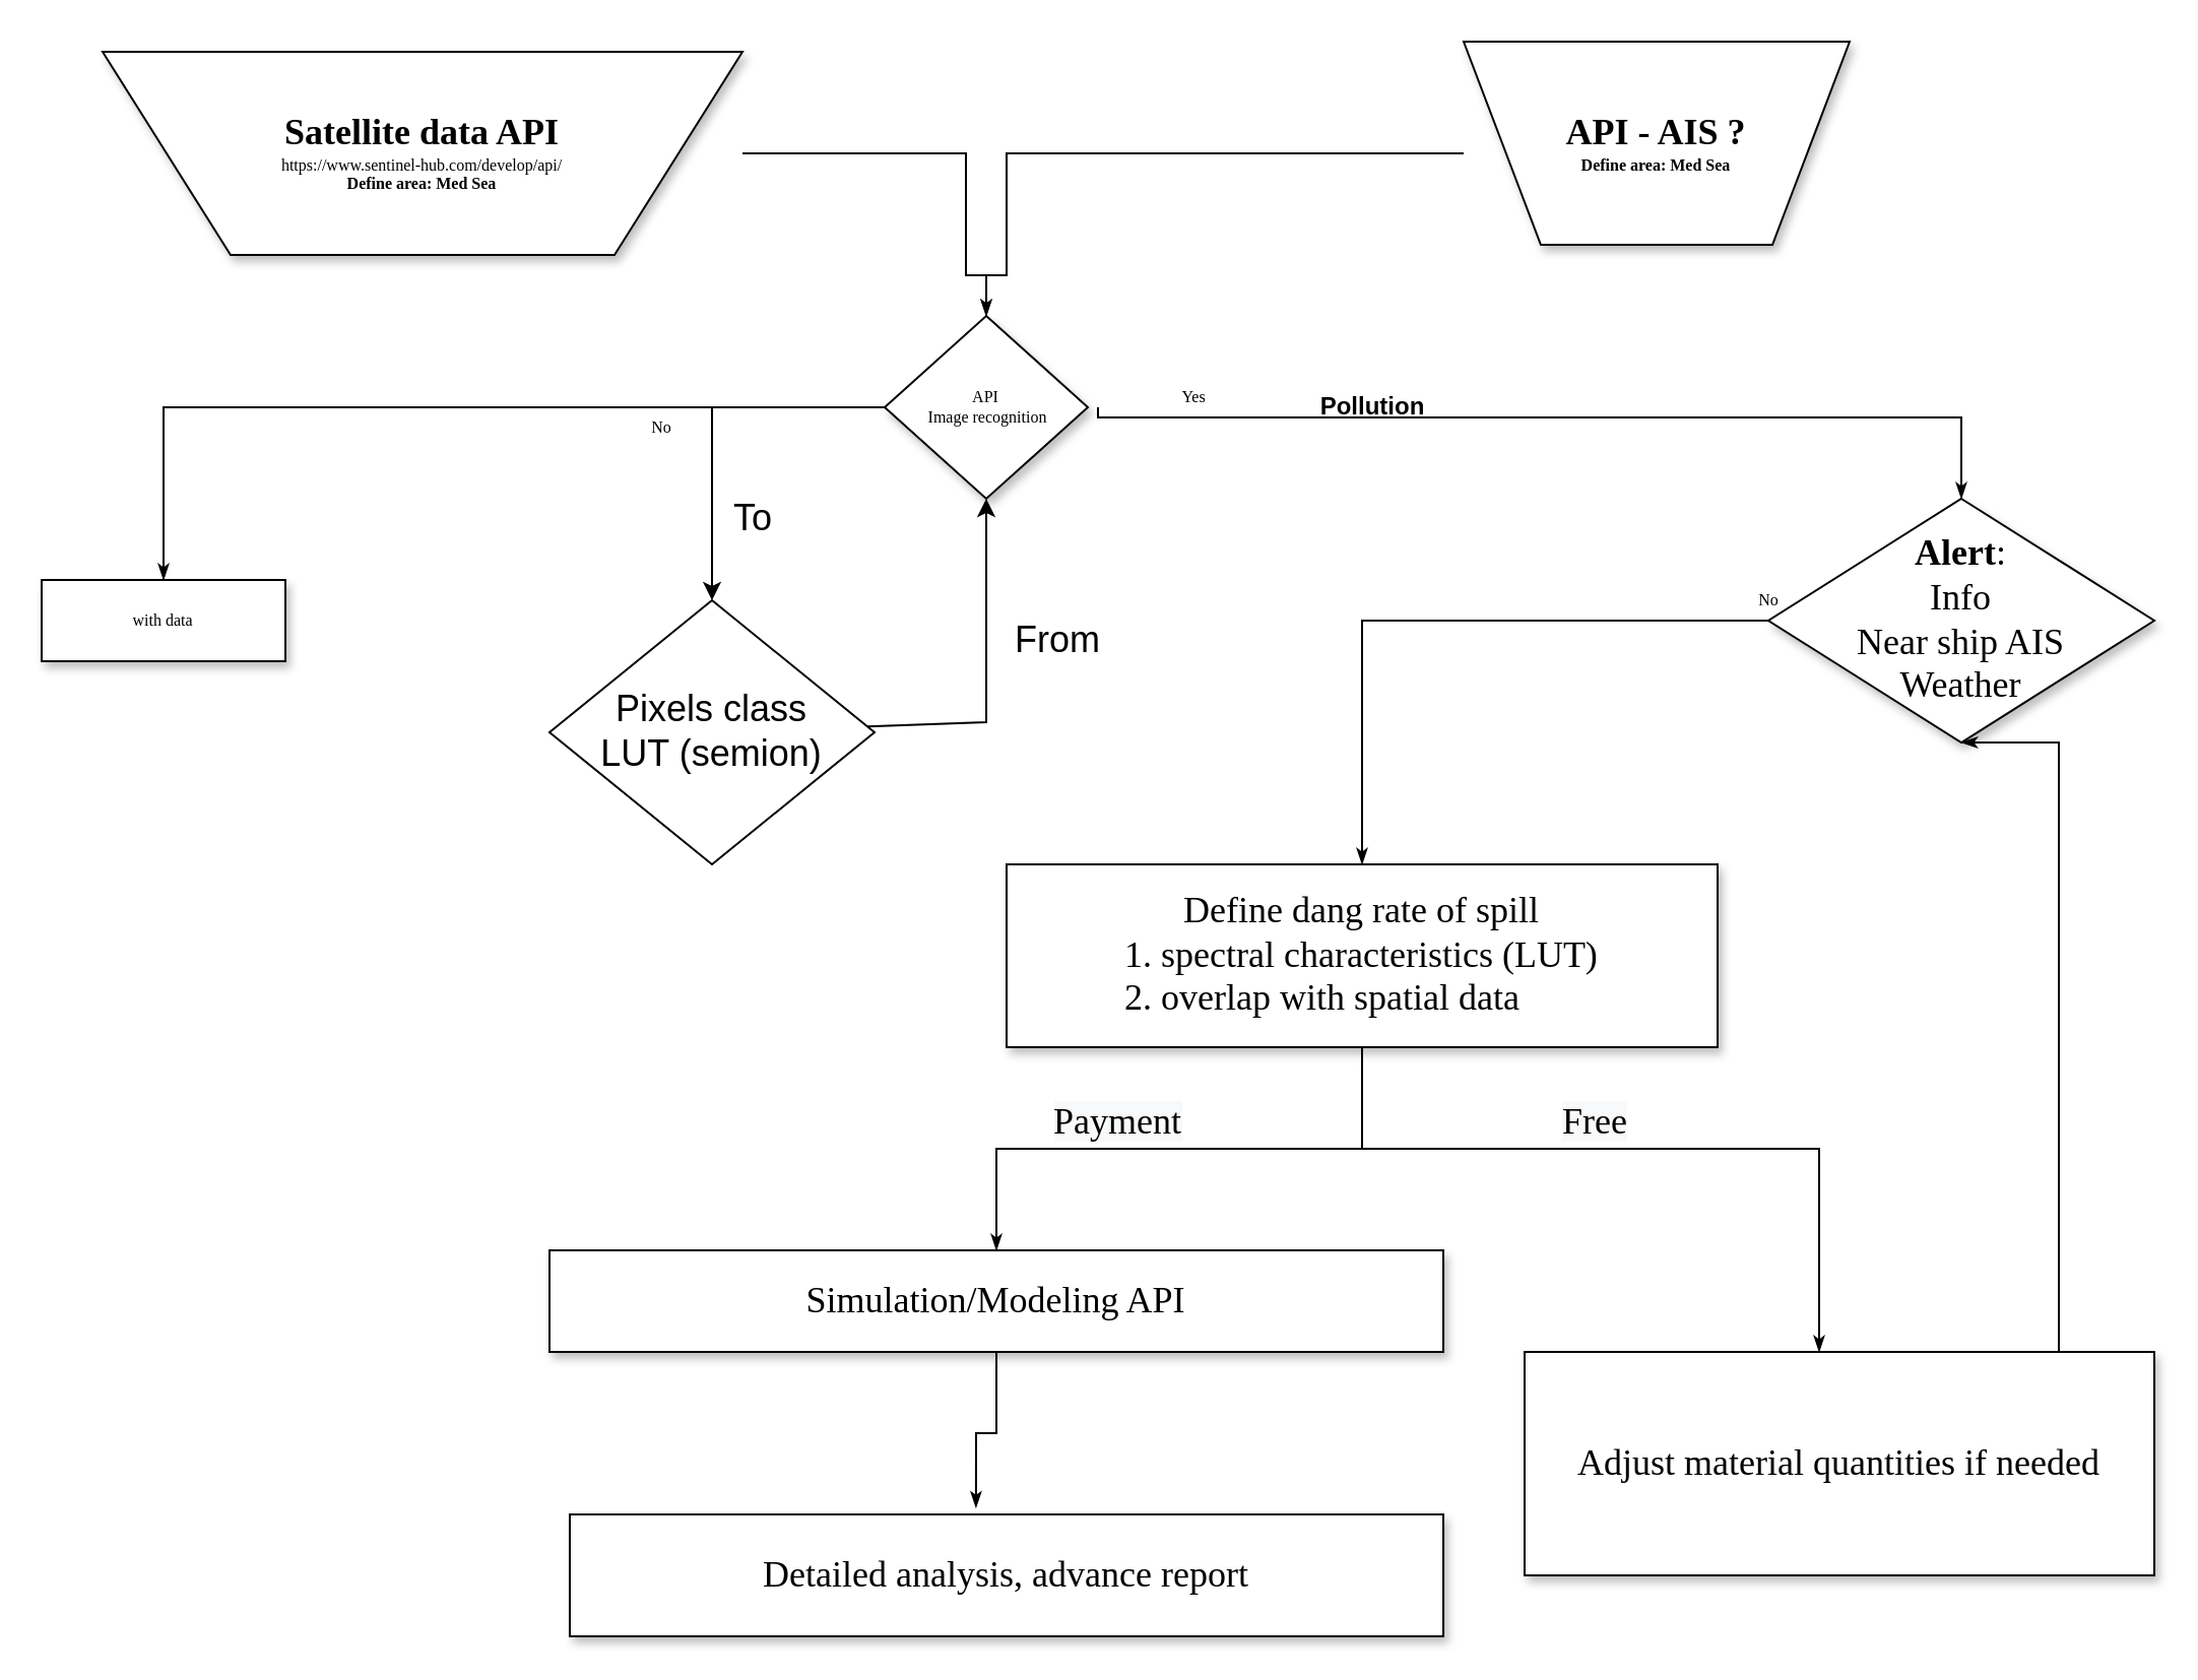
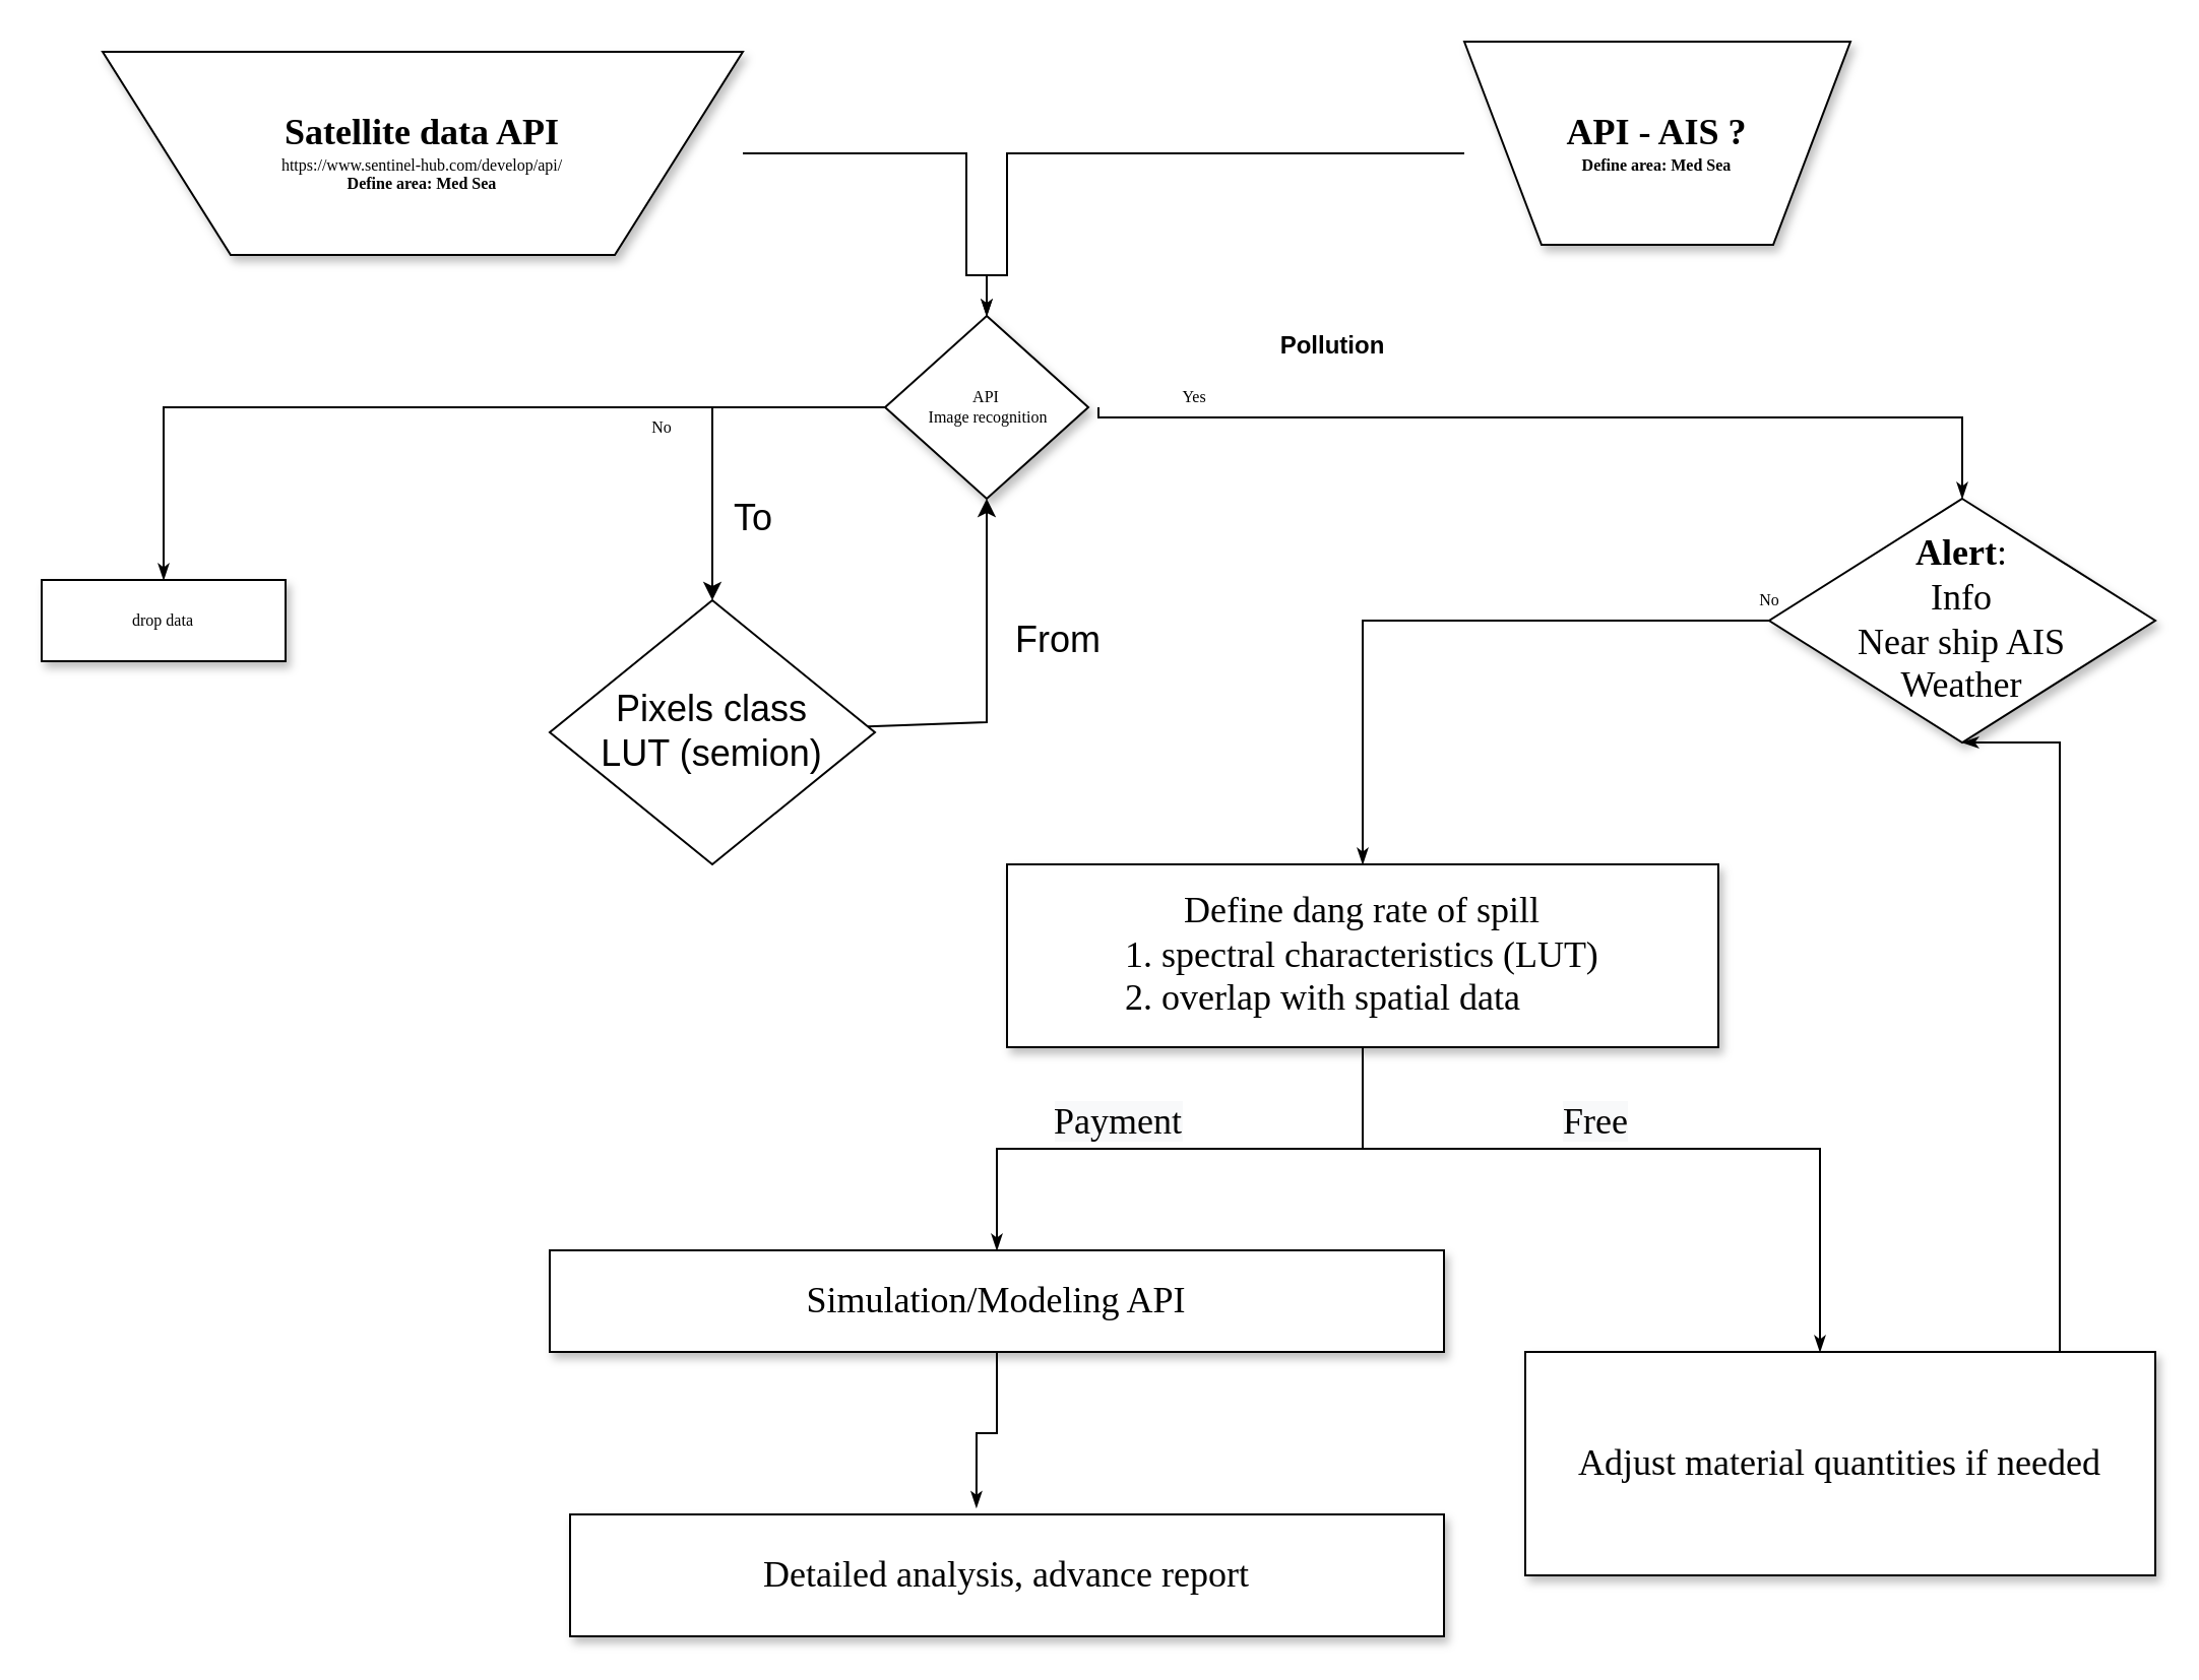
- <mxCell id="15" value="&lt;b&gt;Pollution&lt;/b&gt;" style="text;html=1;align=center;verticalAlign=middle;resizable=0;points=[];autosize=1;strokeColor=none;fillColor=none;" vertex="1" parent="1"><mxGeometry x="640" y="185" width="70" height="30" as="geometry" /></mxCell>
+ <mxCell id="15" value="&lt;b&gt;Pollution&lt;/b&gt;" style="text;html=1;align=center;verticalAlign=middle;resizable=0;points=[];autosize=1;strokeColor=none;fillColor=none;" vertex="1" parent="1"><mxGeometry x="620" y="155" width="70" height="30" as="geometry" /></mxCell>
- <mxCell id="9" value="with data" style="whiteSpace=wrap;html=1;rounded=0;shadow=1;labelBackgroundColor=none;strokeWidth=1;fontFamily=Verdana;fontSize=8;align=center;" parent="1" vertex="1"><mxGeometry x="20" y="285" width="120" height="40" as="geometry" /></mxCell>
+ <mxCell id="9" value="drop data" style="whiteSpace=wrap;html=1;rounded=0;shadow=1;labelBackgroundColor=none;strokeWidth=1;fontFamily=Verdana;fontSize=8;align=center;" parent="1" vertex="1"><mxGeometry x="20" y="285" width="120" height="40" as="geometry" /></mxCell>
